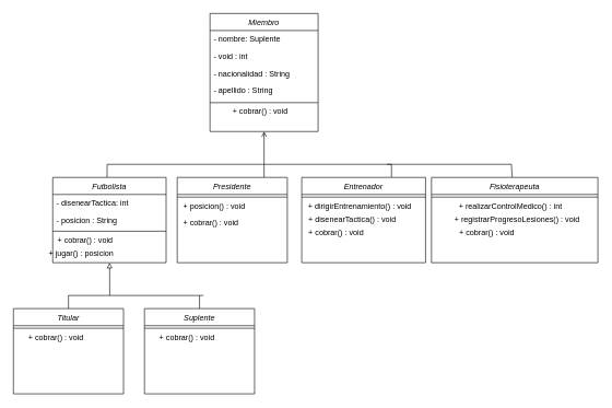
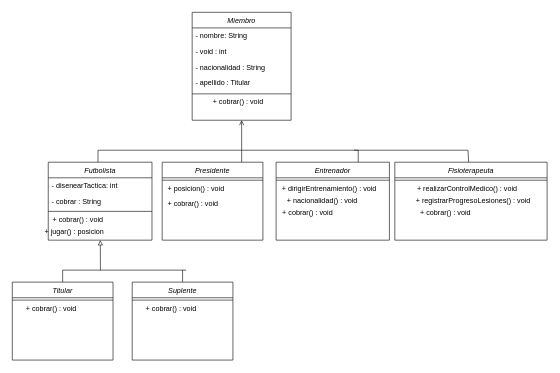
- <mxCell id="3" value="- nombre: Suplente" style="text;align=left;verticalAlign=top;spacingLeft=4;spacingRight=4;overflow=hidden;rotatable=0;points=[[0,0.5],[1,0.5]];portConstraint=eastwest;" parent="2" vertex="1"><mxGeometry y="26" width="165" height="26" as="geometry" /></mxCell>
+ <mxCell id="3" value="- nombre: String" style="text;align=left;verticalAlign=top;spacingLeft=4;spacingRight=4;overflow=hidden;rotatable=0;points=[[0,0.5],[1,0.5]];portConstraint=eastwest;" parent="2" vertex="1"><mxGeometry y="26" width="165" height="26" as="geometry" /></mxCell>
- <mxCell id="6" value="- apellido : String" style="text;align=left;verticalAlign=top;spacingLeft=4;spacingRight=4;overflow=hidden;rotatable=0;points=[[0,0.5],[1,0.5]];portConstraint=eastwest;" parent="2" vertex="1"><mxGeometry y="104" width="165" height="28" as="geometry" /></mxCell>
+ <mxCell id="6" value="- apellido : Titular" style="text;align=left;verticalAlign=top;spacingLeft=4;spacingRight=4;overflow=hidden;rotatable=0;points=[[0,0.5],[1,0.5]];portConstraint=eastwest;" parent="2" vertex="1"><mxGeometry y="104" width="165" height="28" as="geometry" /></mxCell>
- <mxCell id="33" value="&lt;span style=&quot;text-align: left&quot;&gt;+ realizarControlMedico() : int&amp;nbsp; &amp;nbsp;&amp;nbsp;&lt;/span&gt;" style="text;html=1;align=center;verticalAlign=middle;resizable=0;points=[];autosize=1;strokeColor=none;" vertex="1" parent="31"><mxGeometry y="34" width="254" height="20" as="geometry" /></mxCell>
+ <mxCell id="33" value="&lt;span style=&quot;text-align: left&quot;&gt;+ realizarControlMedico() : void&amp;nbsp; &amp;nbsp;&amp;nbsp;&lt;/span&gt;" style="text;html=1;align=center;verticalAlign=middle;resizable=0;points=[];autosize=1;strokeColor=none;" vertex="1" parent="31"><mxGeometry y="34" width="254" height="20" as="geometry" /></mxCell>
- <mxCell id="19" value="+ disenearTactica() : void&amp;nbsp; &amp;nbsp; &amp;nbsp; &amp;nbsp; &amp;nbsp; &amp;nbsp;" style="text;html=1;align=center;verticalAlign=middle;resizable=0;points=[];autosize=1;strokeColor=none;" vertex="1" parent="16"><mxGeometry y="54" width="189" height="20" as="geometry" /></mxCell>
+ <mxCell id="19" value="+ nacionalidad() : void&amp;nbsp; &amp;nbsp; &amp;nbsp; &amp;nbsp; &amp;nbsp; &amp;nbsp;" style="text;html=1;align=center;verticalAlign=middle;resizable=0;points=[];autosize=1;strokeColor=none;" vertex="1" parent="16"><mxGeometry y="54" width="189" height="20" as="geometry" /></mxCell>
- <mxCell id="24" value="- posicion : String" style="text;align=left;verticalAlign=top;spacingLeft=4;spacingRight=4;overflow=hidden;rotatable=0;points=[[0,0.5],[1,0.5]];portConstraint=eastwest;rounded=0;shadow=0;html=0;" vertex="1" parent="22"><mxGeometry y="52" width="173" height="26" as="geometry" /></mxCell>
+ <mxCell id="24" value="- cobrar : String" style="text;align=left;verticalAlign=top;spacingLeft=4;spacingRight=4;overflow=hidden;rotatable=0;points=[[0,0.5],[1,0.5]];portConstraint=eastwest;rounded=0;shadow=0;html=0;" vertex="1" parent="22"><mxGeometry y="52" width="173" height="26" as="geometry" /></mxCell>
